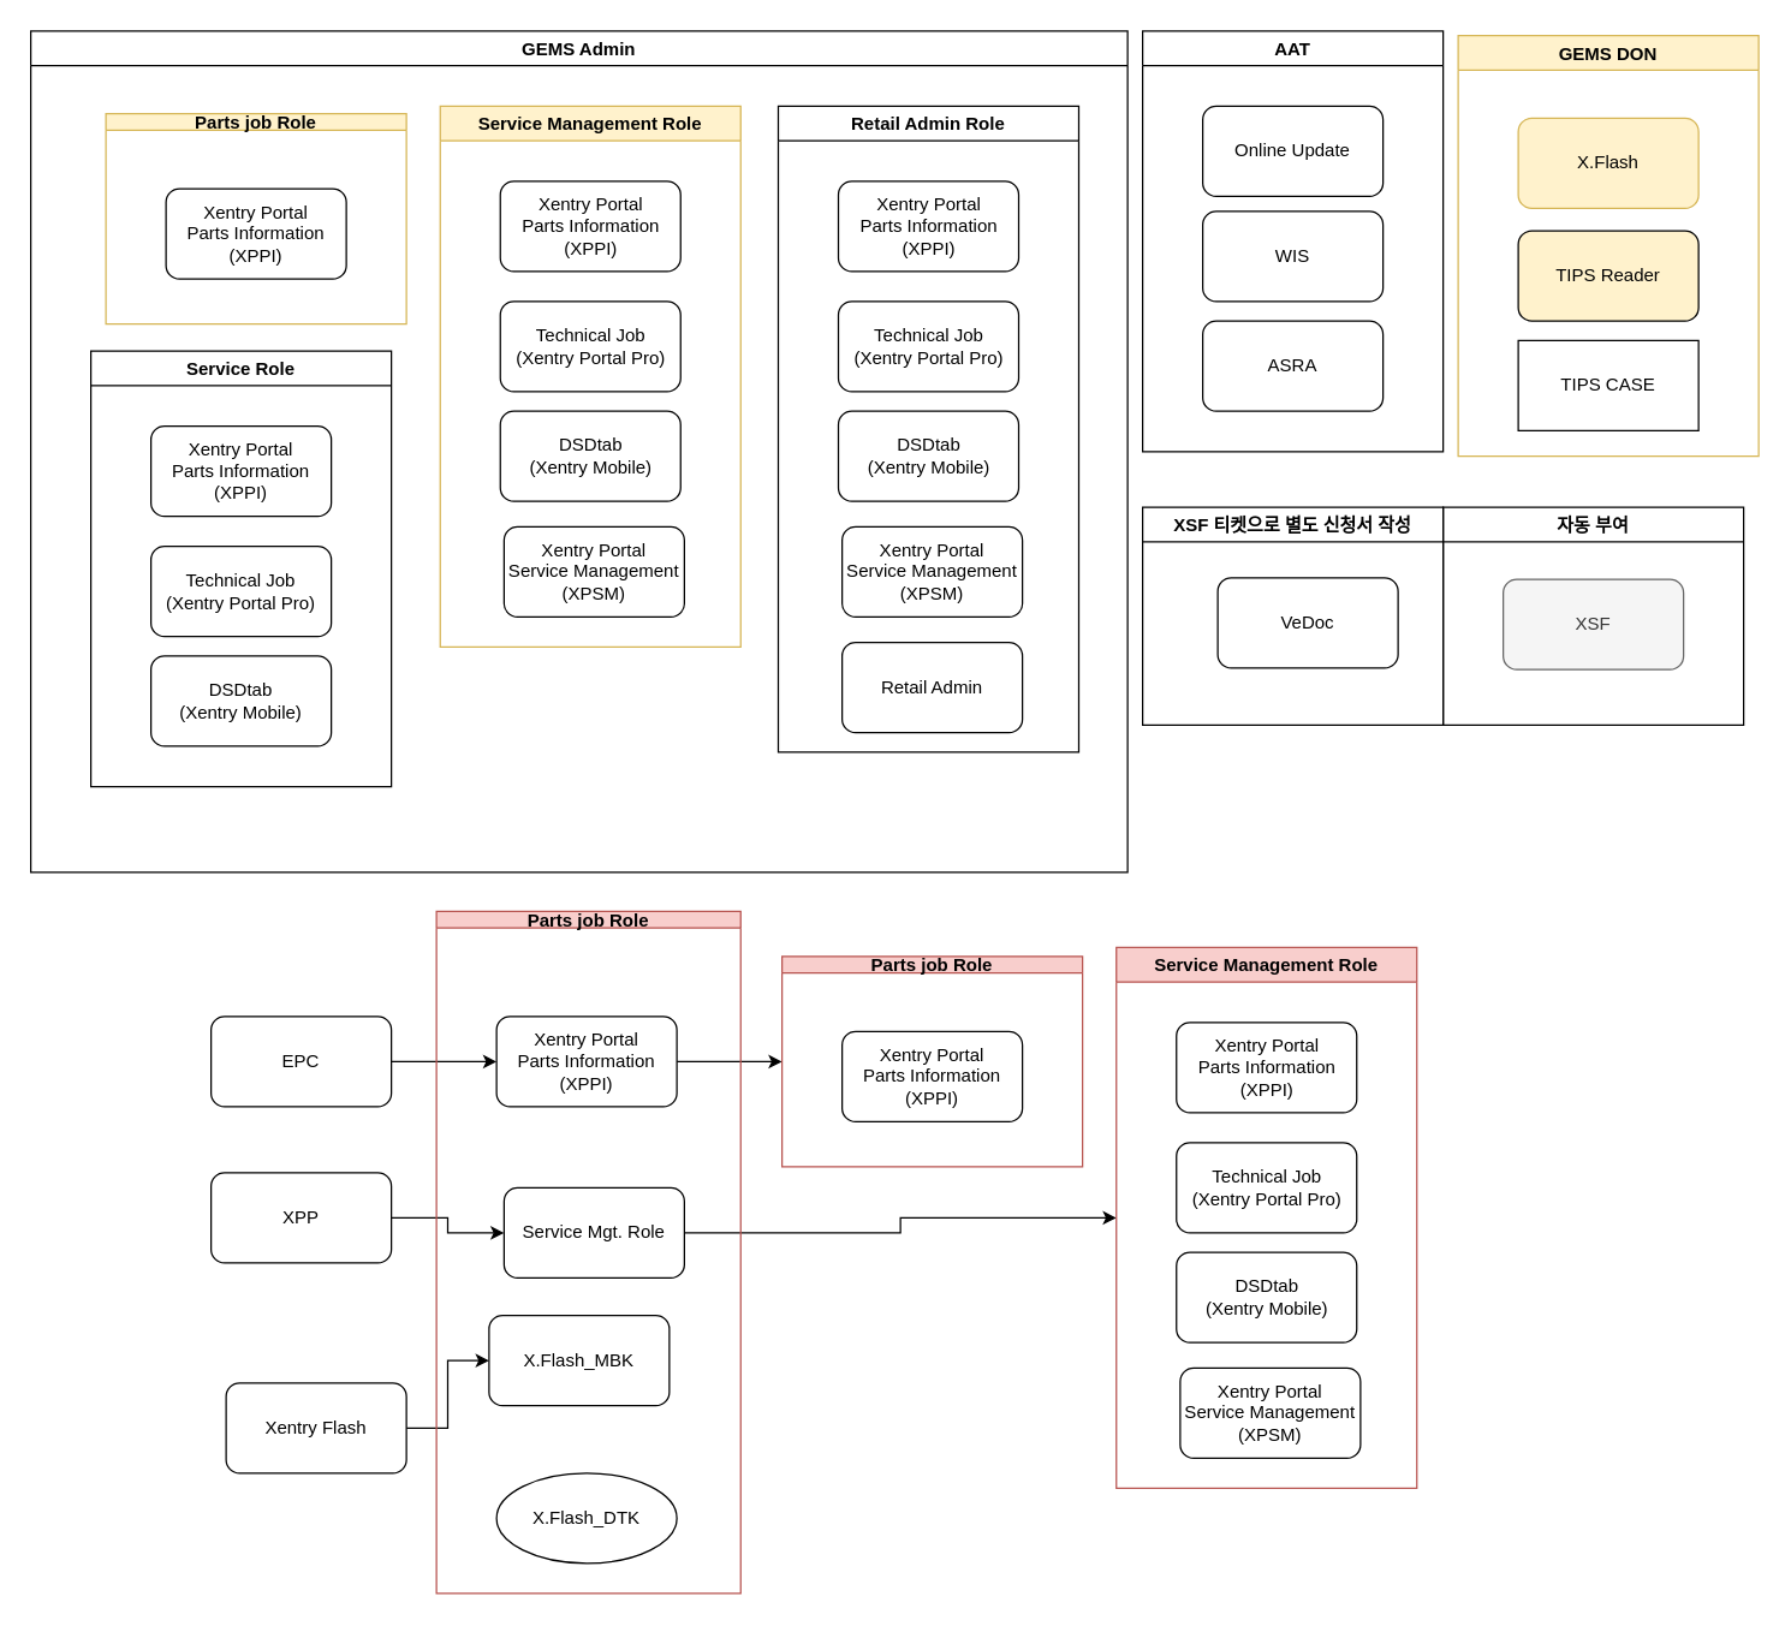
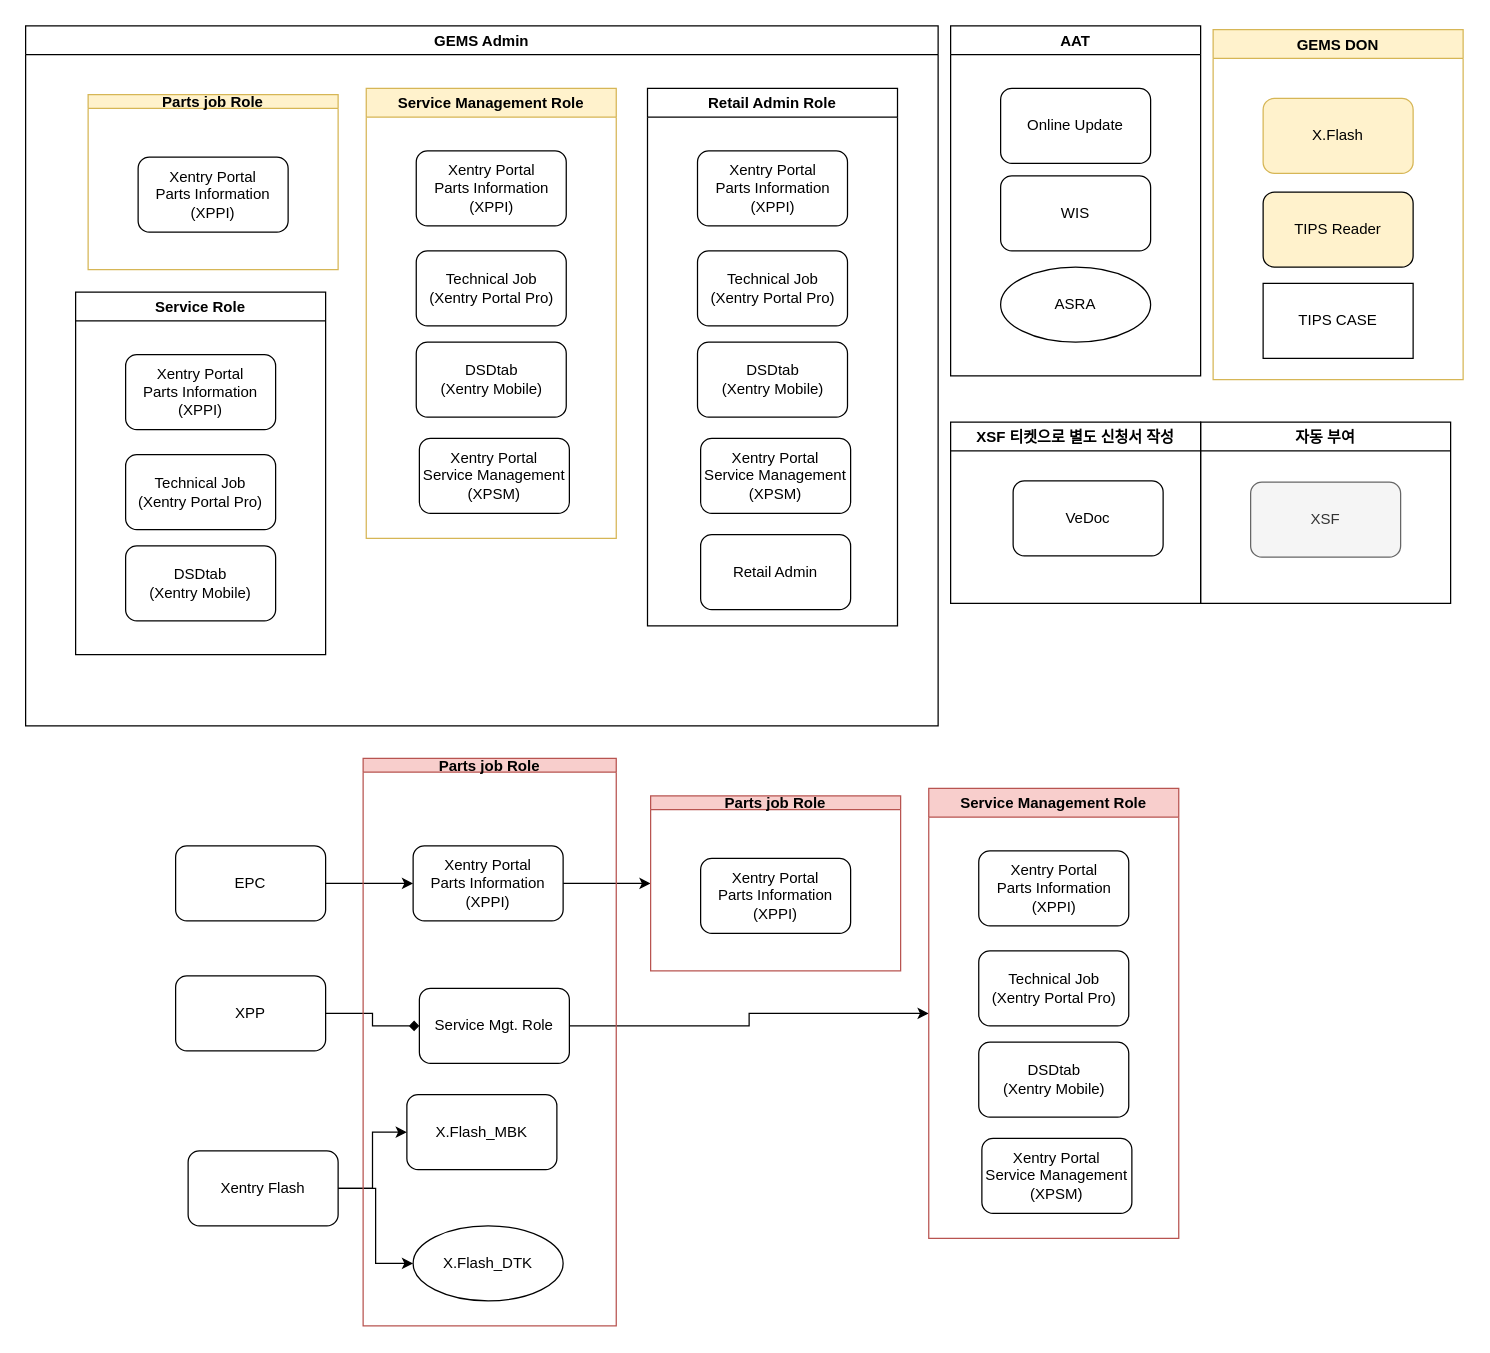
- <mxCell id="5" value="ASRA" style="rounded=1;whiteSpace=wrap;html=1;" vertex="1" parent="2"><mxGeometry x="40" y="193" width="120" height="60" as="geometry" /></mxCell>
+ <mxCell id="5" value="ASRA" style="ellipse;whiteSpace=wrap;html=1;" vertex="1" parent="2"><mxGeometry x="40" y="193" width="120" height="60" as="geometry" /></mxCell>
- <mxCell id="35" style="edgeStyle=orthogonalEdgeStyle;rounded=0;orthogonalLoop=1;jettySize=auto;html=1;exitX=1;exitY=0.5;exitDx=0;exitDy=0;" edge="1" parent="1" source="36" target="50"><mxGeometry relative="1" as="geometry" /></mxCell>
+ <mxCell id="35" style="edgeStyle=orthogonalEdgeStyle;rounded=0;orthogonalLoop=1;jettySize=auto;html=1;exitX=1;exitY=0.5;exitDx=0;exitDy=0;endArrow=diamond;" edge="1" parent="1" source="36" target="50"><mxGeometry relative="1" as="geometry" /></mxCell>
+ <mxCell id="39" style="edgeStyle=orthogonalEdgeStyle;rounded=0;orthogonalLoop=1;jettySize=auto;html=1;exitX=1;exitY=0.5;exitDx=0;exitDy=0;" edge="1" parent="1" source="40" target="52"><mxGeometry relative="1" as="geometry" /></mxCell>
